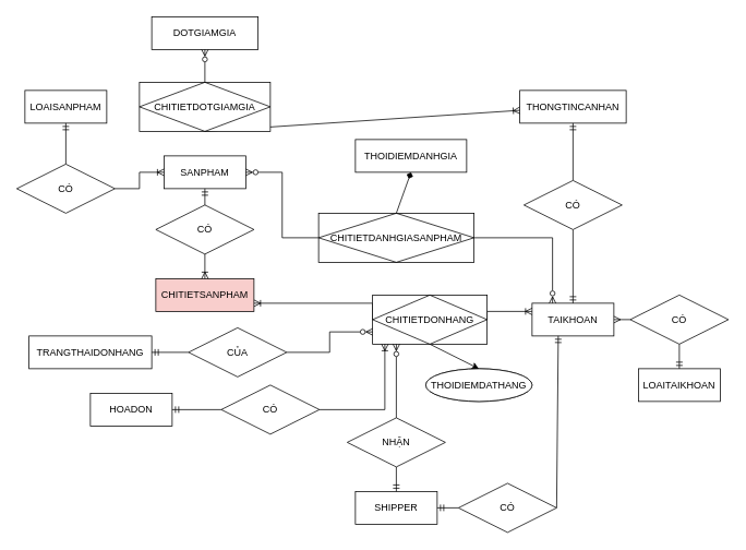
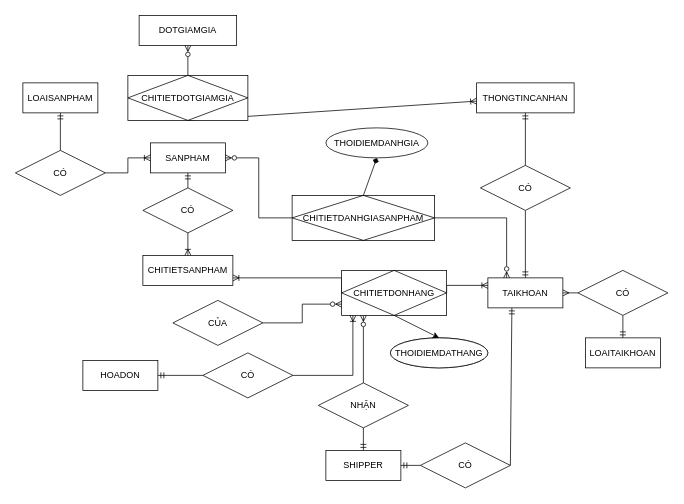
- <mxCell id="49" value="THOIDIEMDANHGIA" style="whiteSpace=wrap;html=1;align=center;rounded=0;" vertex="1" parent="1"><mxGeometry x="434" y="170" width="136" height="40" as="geometry" /></mxCell>
+ <mxCell id="49" value="THOIDIEMDANHGIA" style="ellipse;whiteSpace=wrap;html=1;align=center;" vertex="1" parent="1"><mxGeometry x="434" y="170" width="136" height="40" as="geometry" /></mxCell>
- <mxCell id="25" value="CHITIETSANPHAM" style="whiteSpace=wrap;html=1;align=center;fillColor=#f8cecc;" parent="1" vertex="1"><mxGeometry x="190" y="340" width="120" height="40" as="geometry" /></mxCell>
+ <mxCell id="25" value="CHITIETSANPHAM" style="whiteSpace=wrap;html=1;align=center;" parent="1" vertex="1"><mxGeometry x="190" y="340" width="120" height="40" as="geometry" /></mxCell>
- <mxCell id="21" value="TRANGTHAIDONHANG" style="whiteSpace=wrap;html=1;align=center;" parent="1" vertex="1"><mxGeometry x="35" y="410" width="150" height="40" as="geometry" /></mxCell>
- <mxCell id="23" style="edgeStyle=orthogonalEdgeStyle;rounded=0;orthogonalLoop=1;jettySize=auto;html=1;exitX=0;exitY=0.5;exitDx=0;exitDy=0;entryX=1;entryY=0.5;entryDx=0;entryDy=0;endArrow=ERmandOne;endFill=0;" edge="1" parent="1" source="24" target="21"><mxGeometry relative="1" as="geometry" /></mxCell>
